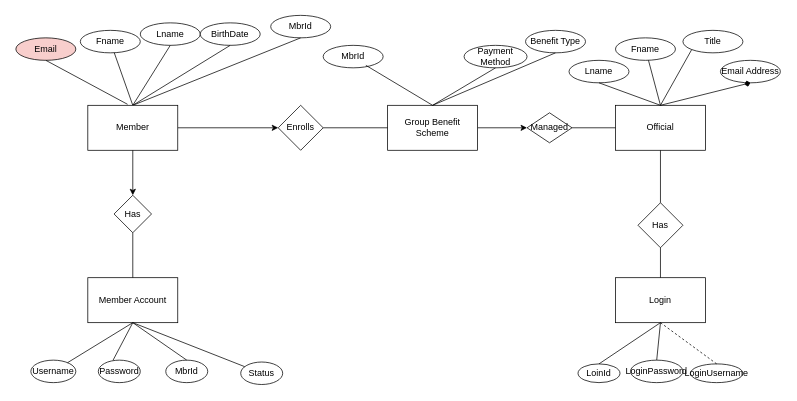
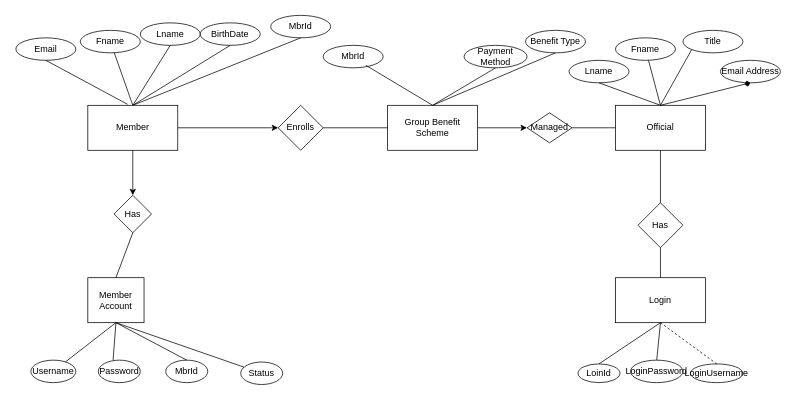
- <mxCell id="6" value="Email" style="ellipse;whiteSpace=wrap;html=1;fillColor=#f8cecc;" parent="1" vertex="1"><mxGeometry x="20" y="50" width="80" height="30" as="geometry" /></mxCell>
+ <mxCell id="6" value="Email" style="ellipse;whiteSpace=wrap;html=1;" parent="1" vertex="1"><mxGeometry x="20" y="50" width="80" height="30" as="geometry" /></mxCell>
- <mxCell id="25" value="Member Account" style="rounded=0;whiteSpace=wrap;html=1;" parent="1" vertex="1"><mxGeometry x="116" y="370" width="120" height="60" as="geometry" /></mxCell>
+ <mxCell id="25" value="Member Account" style="rounded=0;whiteSpace=wrap;html=1;" parent="1" vertex="1"><mxGeometry x="116" y="370" width="75" height="60" as="geometry" /></mxCell>
